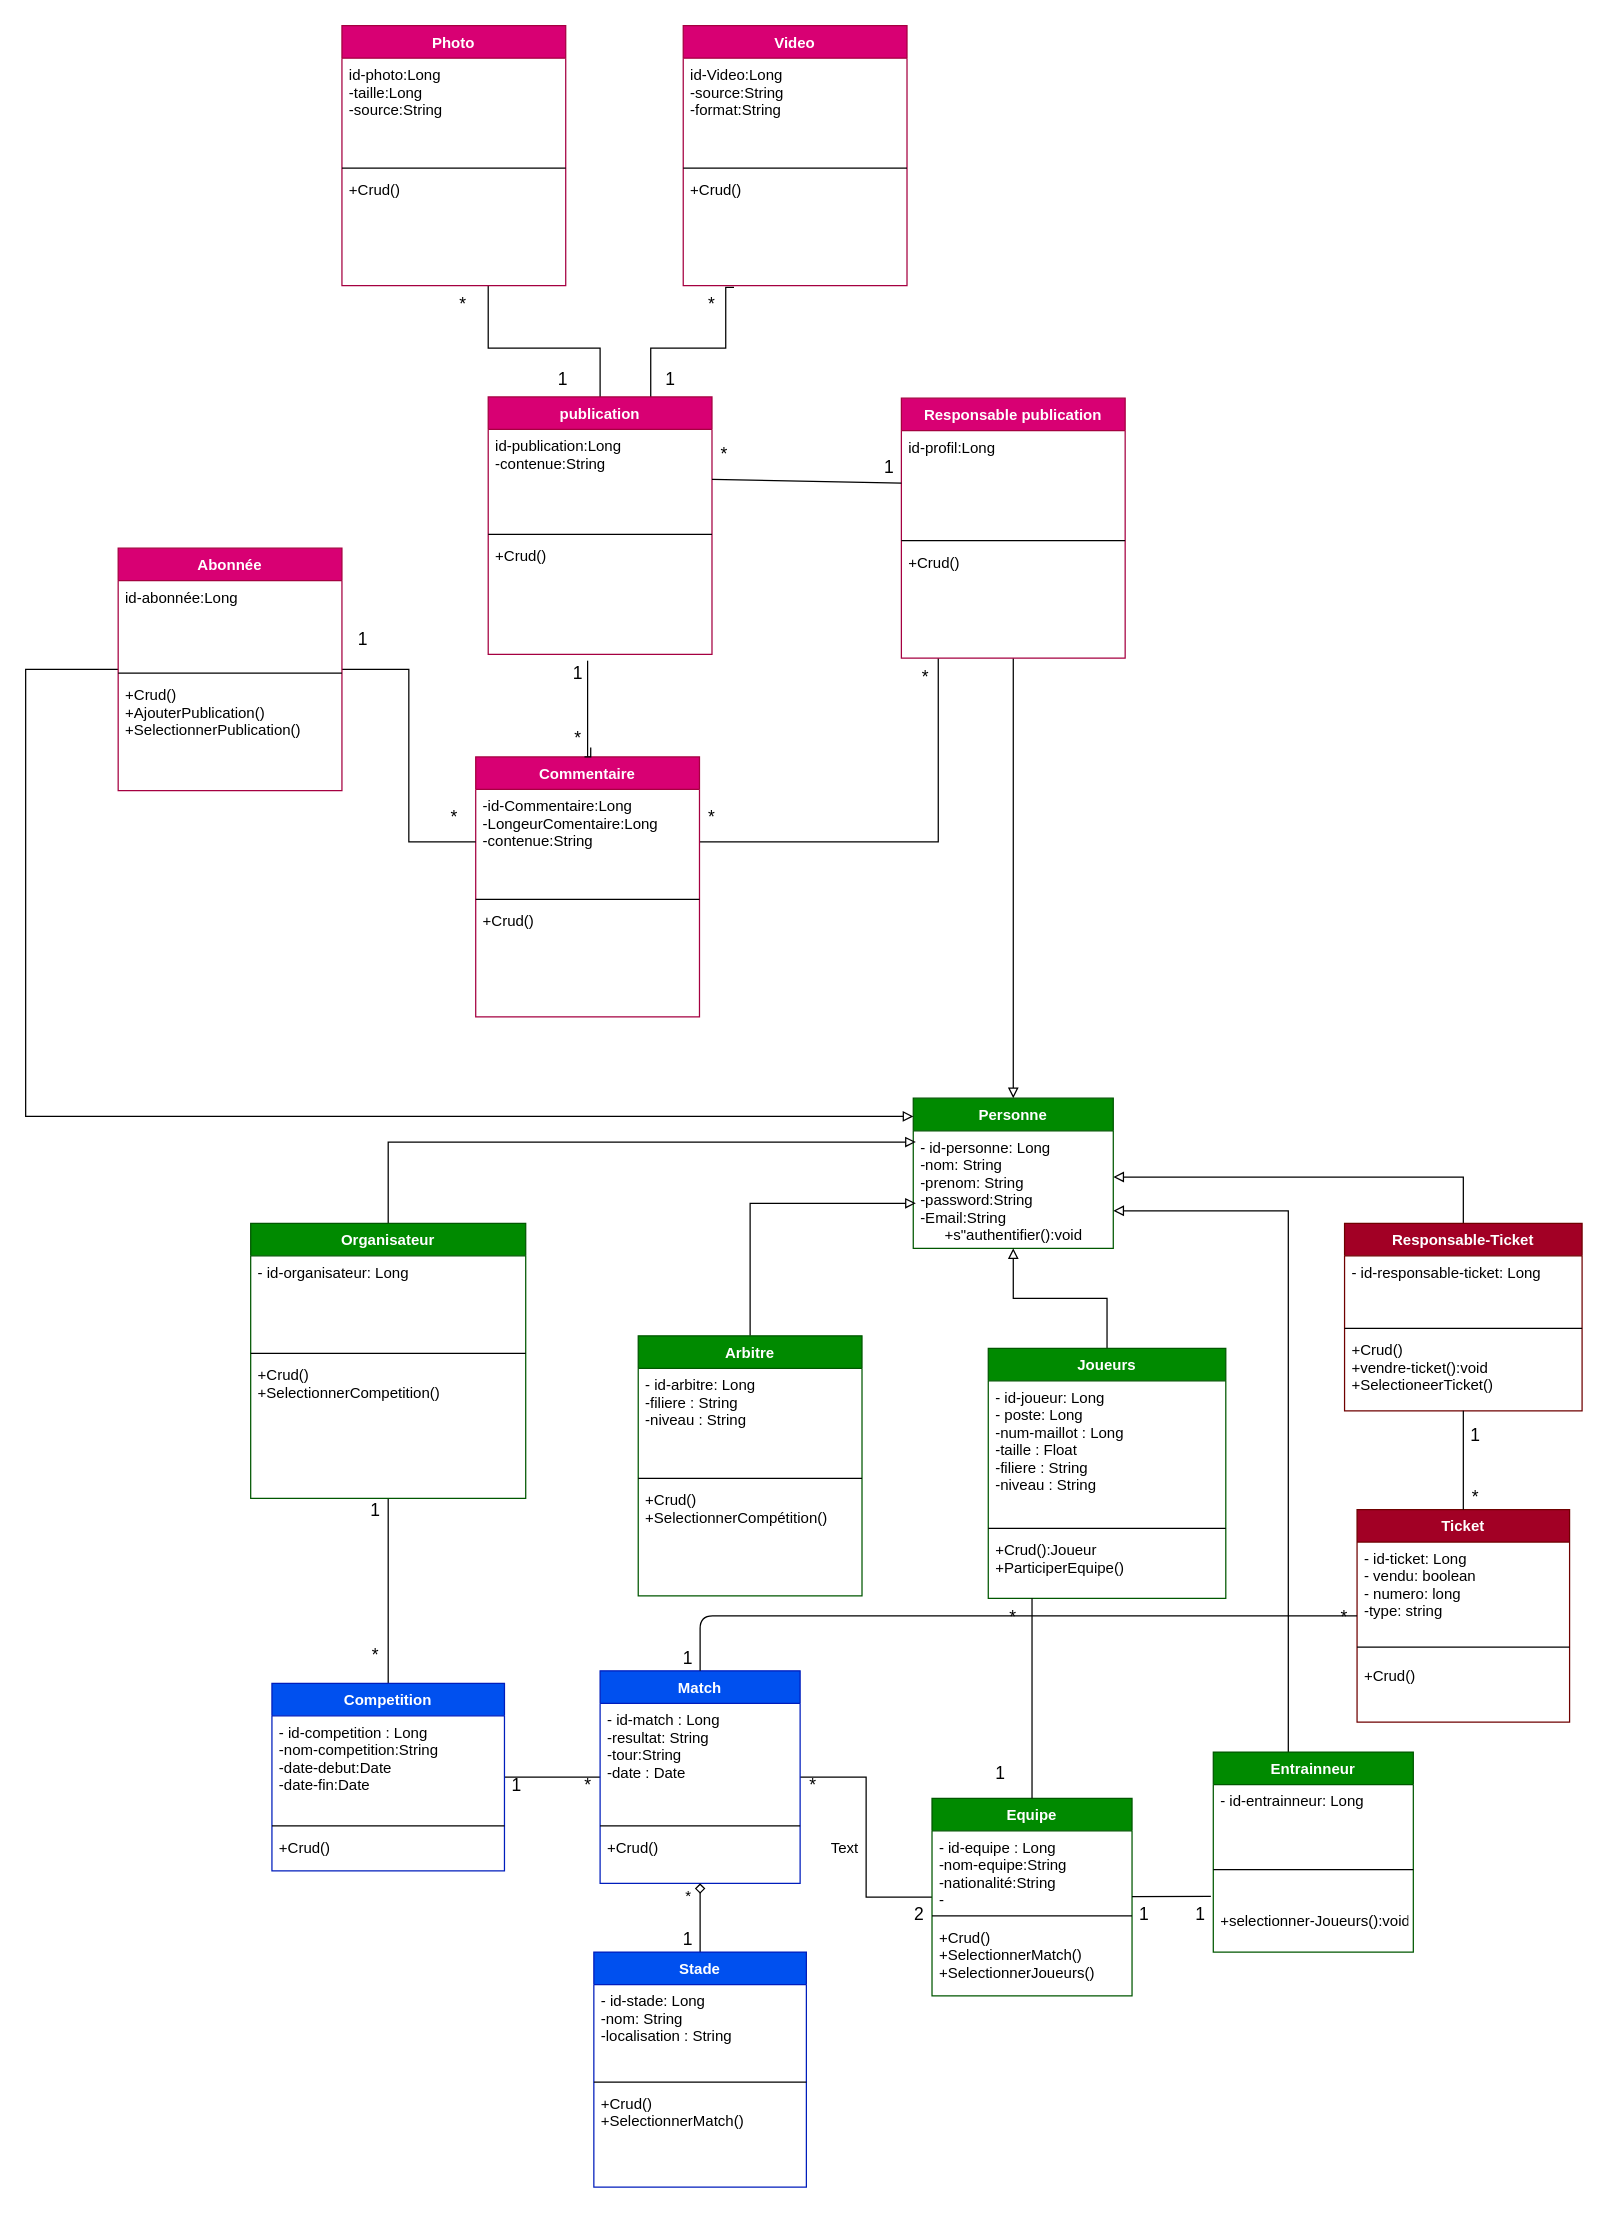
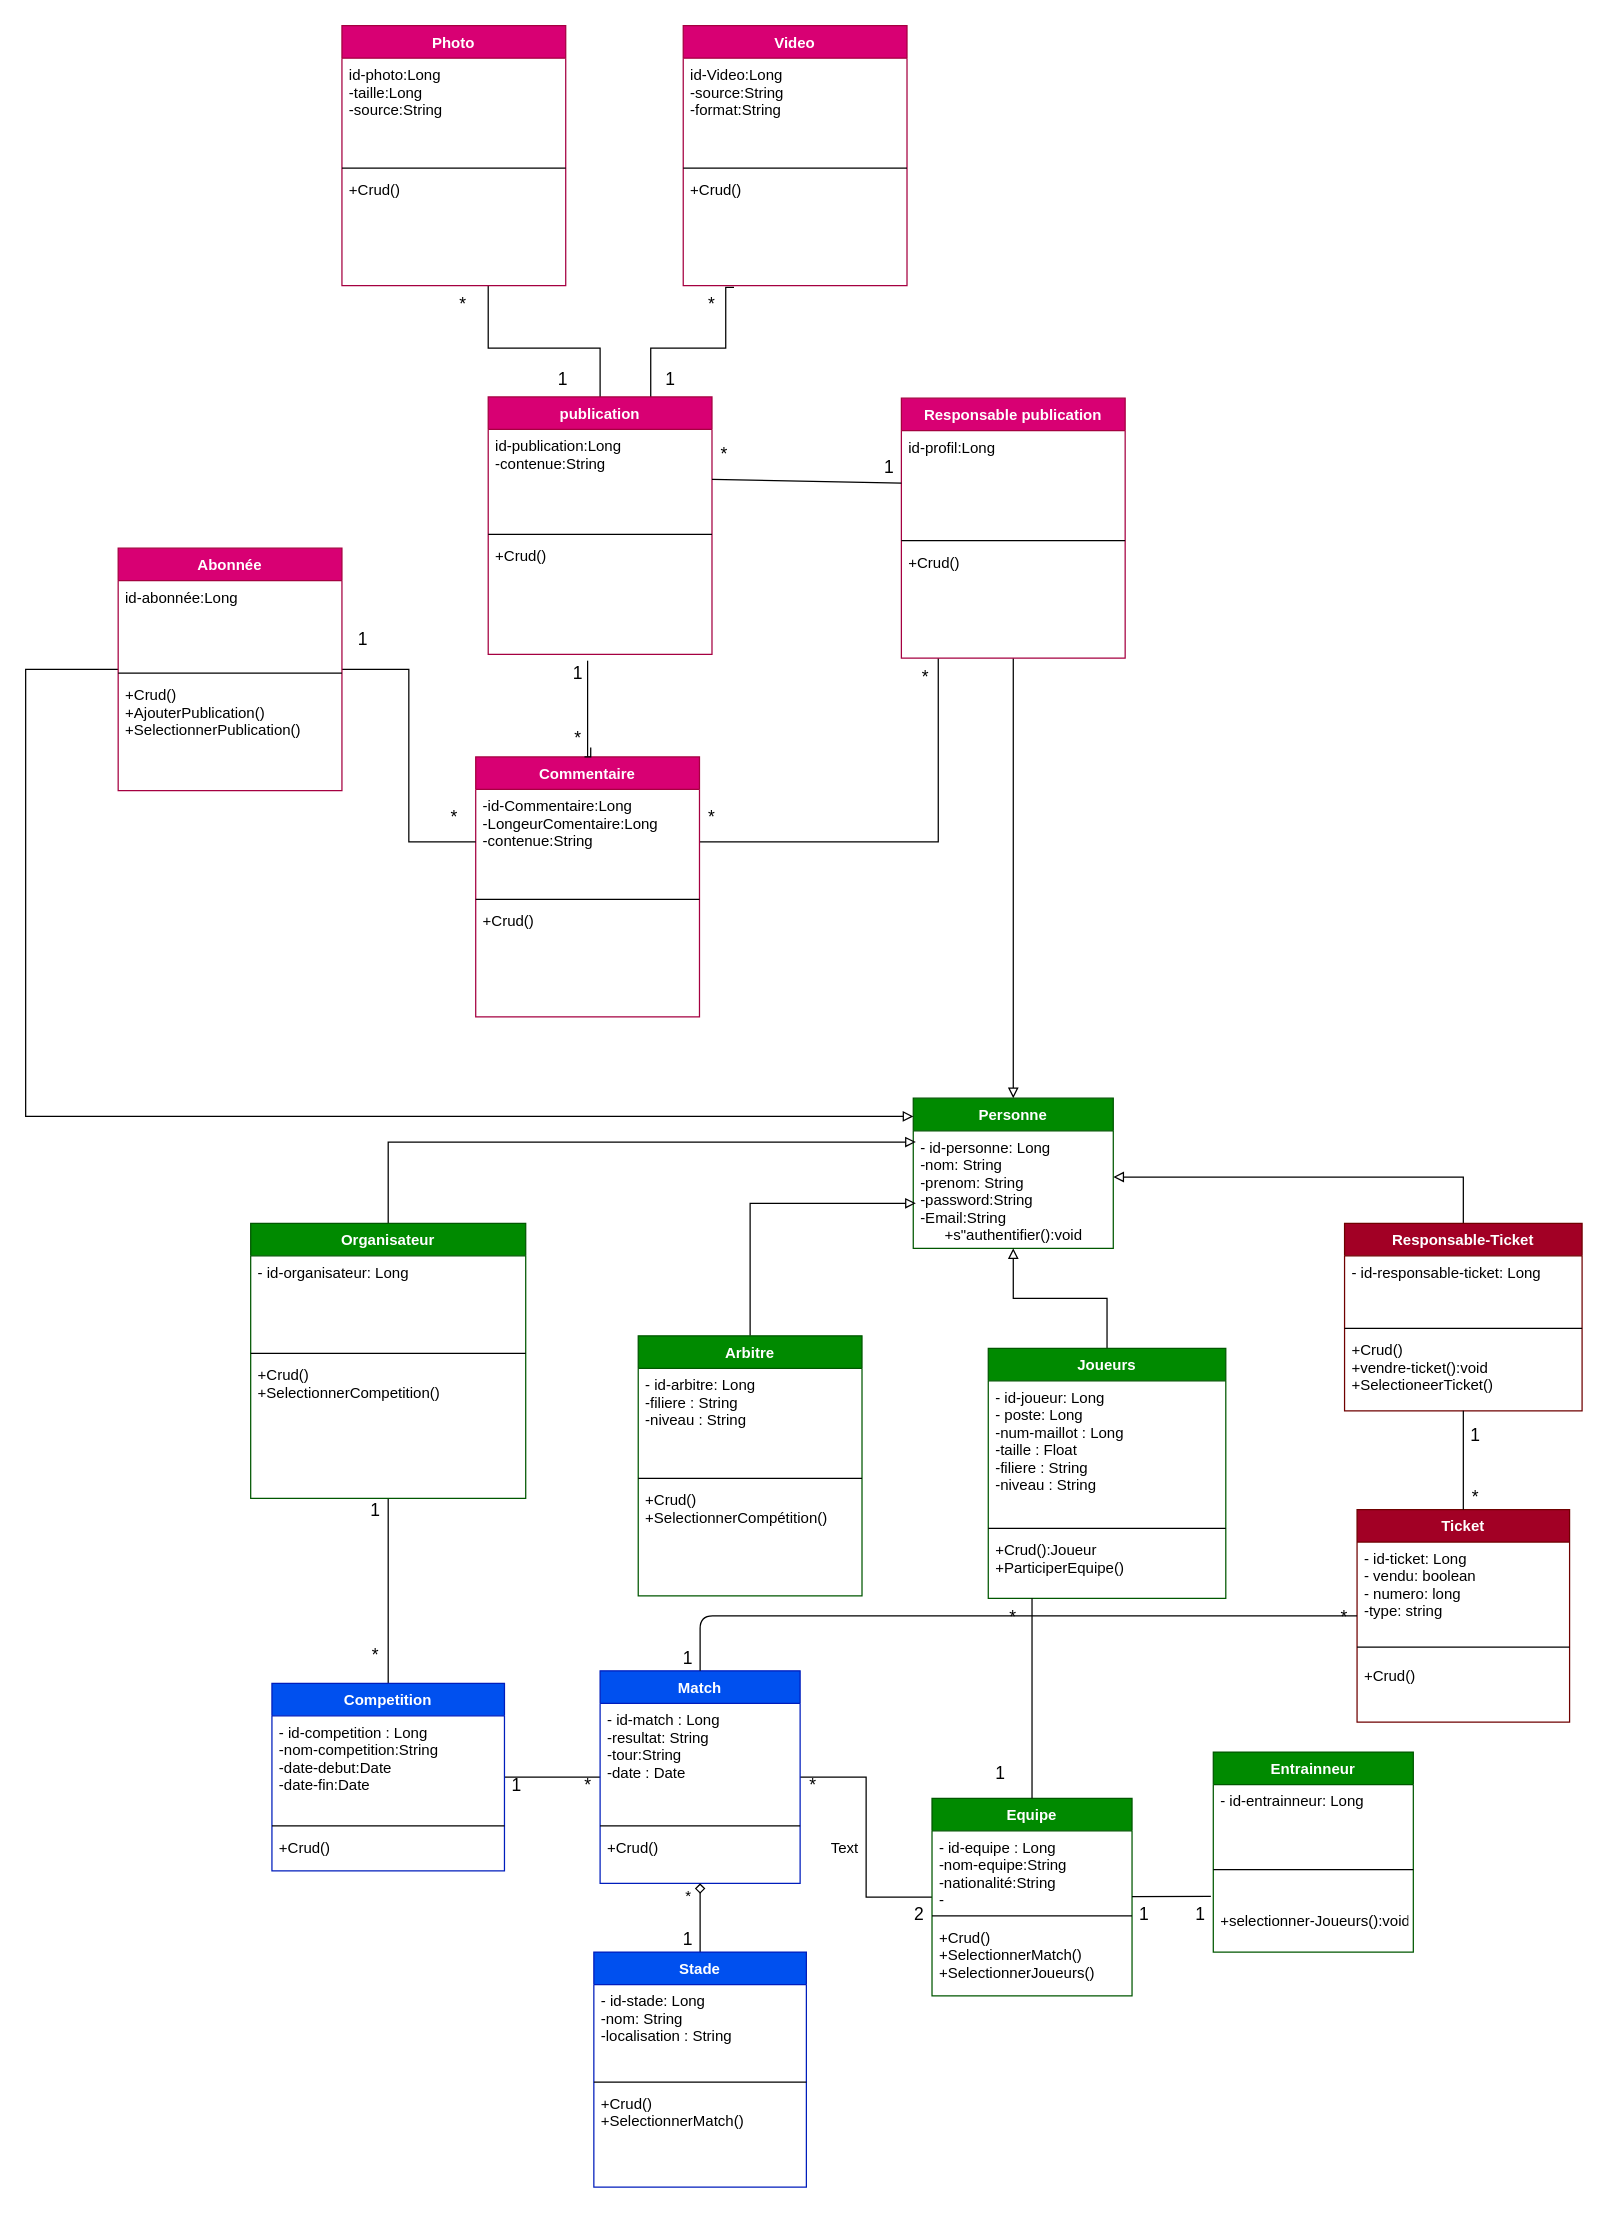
- <mxCell id="25" style="edgeStyle=orthogonalEdgeStyle;rounded=0;orthogonalLoop=1;jettySize=auto;html=1;endArrow=block;endFill=0;" parent="1" source="27" target="2" edge="1"><mxGeometry relative="1" as="geometry"><Array as="points"><mxPoint x="1030" y="968" /></Array></mxGeometry></mxCell>
